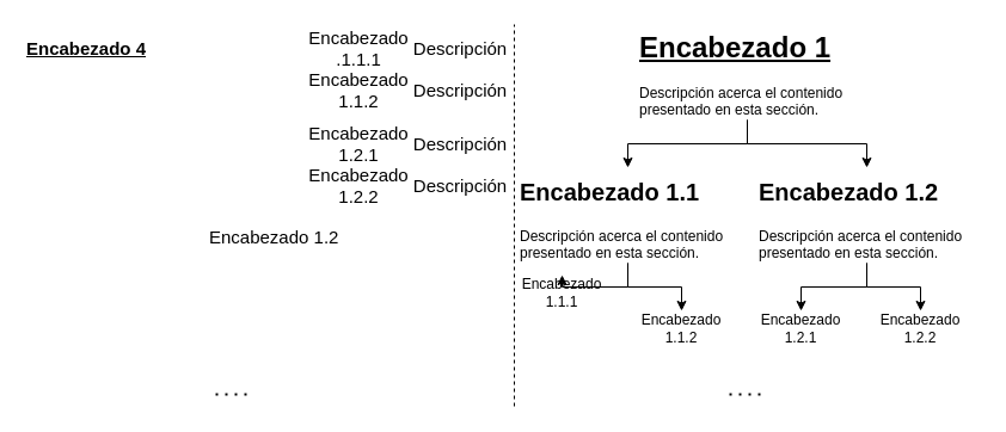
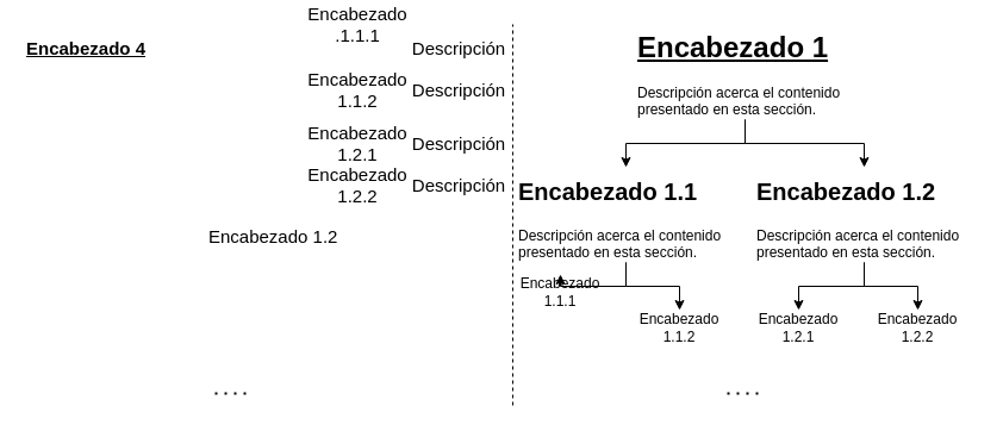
- <mxCell id="19" value="Encabezado .1.1.1" style="text;html=1;strokeColor=none;fillColor=none;align=center;verticalAlign=middle;whiteSpace=wrap;rounded=0;fontSize=15;fontStyle=0" vertex="1" parent="1"><mxGeometry x="260" y="25" width="80" height="30" as="geometry" /></mxCell>
+ <mxCell id="19" value="Encabezado .1.1.1" style="text;html=1;strokeColor=none;fillColor=none;align=center;verticalAlign=middle;whiteSpace=wrap;rounded=0;fontSize=15;fontStyle=0" vertex="1" parent="1"><mxGeometry x="260" y="5" width="80" height="30" as="geometry" /></mxCell>
